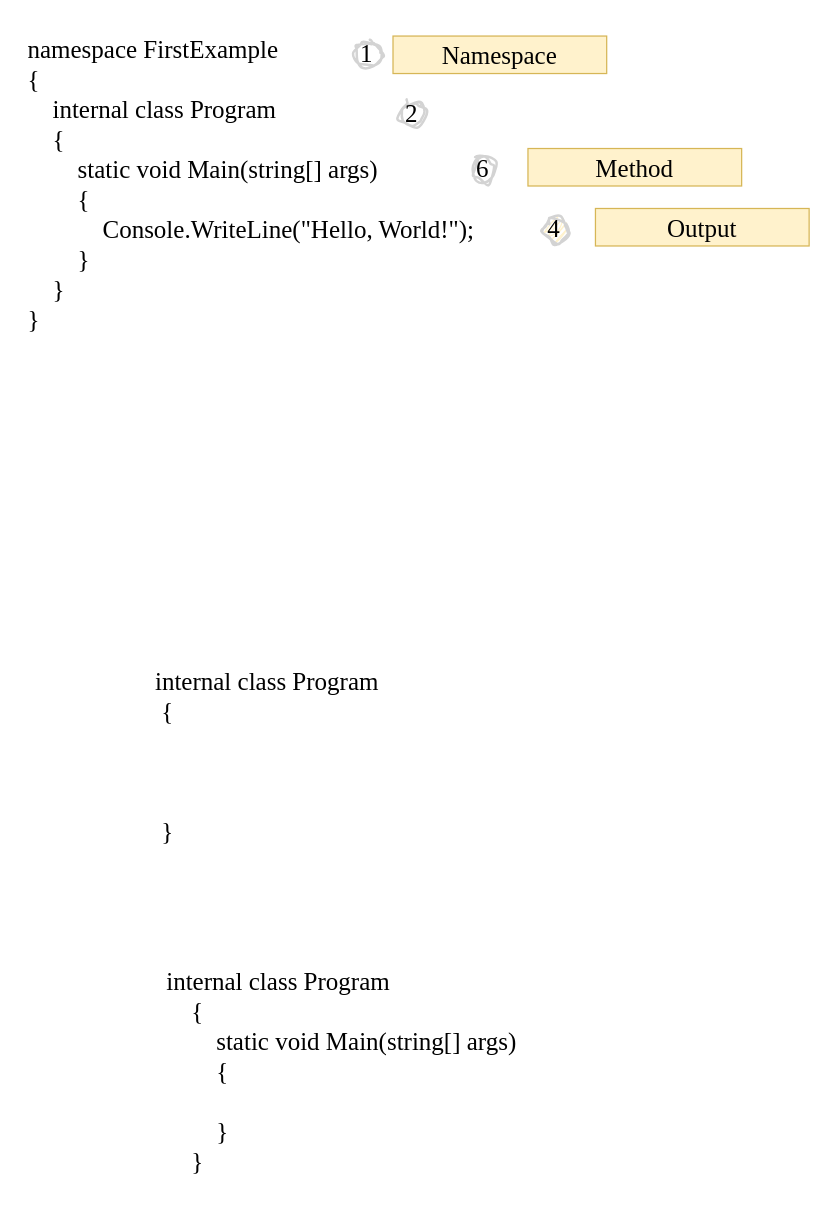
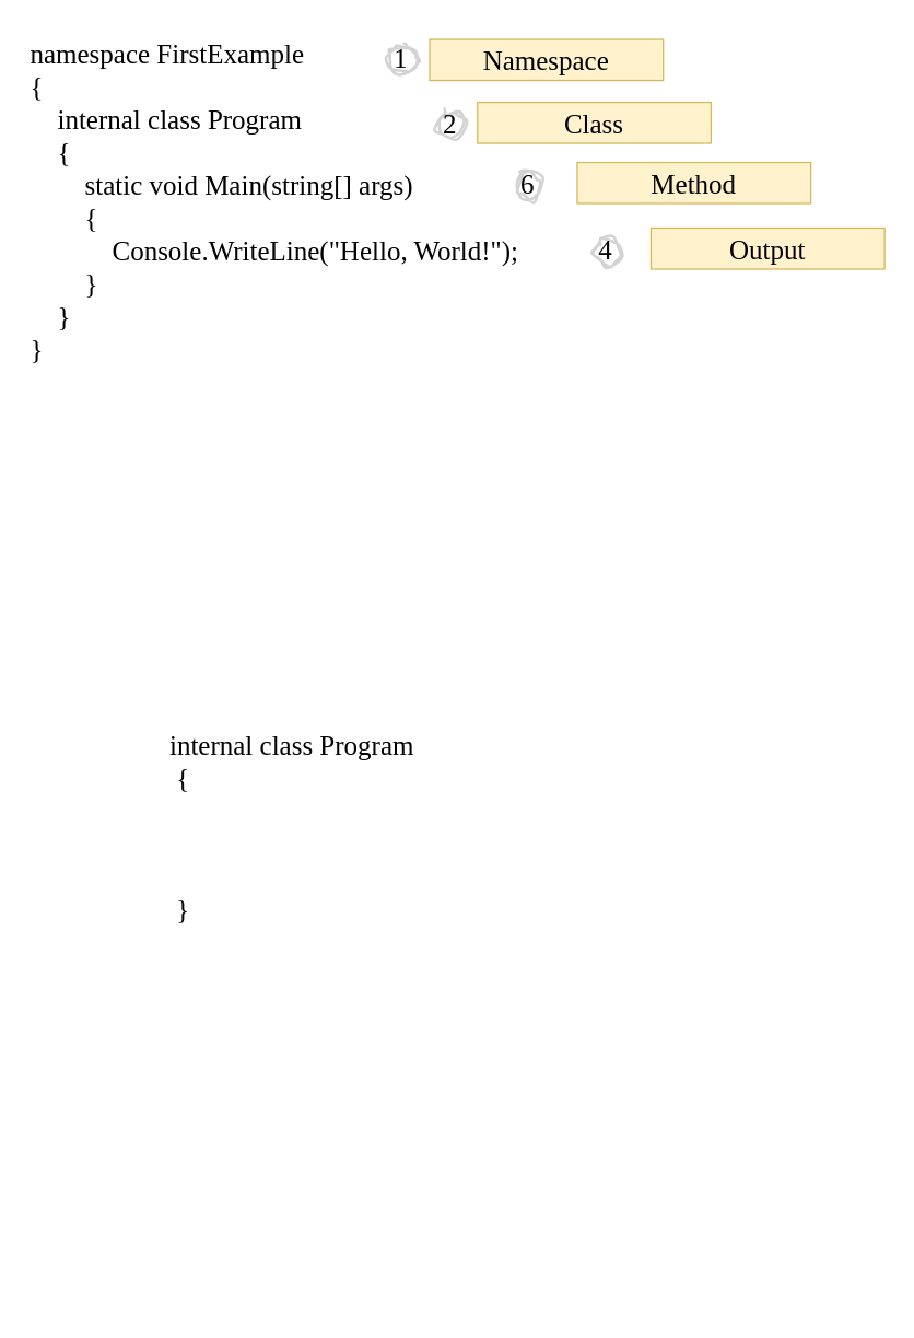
+ <mxCell id="8" value="Class" style="text;html=1;strokeColor=#d6b656;fillColor=#fff2cc;align=center;verticalAlign=middle;whiteSpace=wrap;rounded=0;fontSize=20;fontFamily=Architects Daughter;" vertex="1" parent="1"><mxGeometry x="349" y="74" width="171" height="30" as="geometry" /></mxCell>
- <mxCell id="6" value="4" style="ellipse;whiteSpace=wrap;html=1;aspect=fixed;strokeWidth=2;fontFamily=Tahoma;spacingBottom=4;spacingRight=2;strokeColor=#d3d3d3;sketch=1;hachureGap=4;jiggle=2;curveFitting=1;fontSource=https%3A%2F%2Ffonts.googleapis.com%2Fcss%3Ffamily%3DArchitects%2BDaughter;fontSize=20;fillColor=#fff2cc;" vertex="1" parent="1"><mxGeometry x="434" y="173" width="20" height="20" as="geometry" /></mxCell>
+ <mxCell id="6" value="4" style="ellipse;whiteSpace=wrap;html=1;aspect=fixed;strokeWidth=2;fontFamily=Tahoma;spacingBottom=4;spacingRight=2;strokeColor=#d3d3d3;sketch=1;hachureGap=4;jiggle=2;curveFitting=1;fontSource=https%3A%2F%2Ffonts.googleapis.com%2Fcss%3Ffamily%3DArchitects%2BDaughter;fontSize=20;" vertex="1" parent="1"><mxGeometry x="434" y="173" width="20" height="20" as="geometry" /></mxCell>
- <mxCell id="12" value="internal class Program&#10;    {&#10;        static void Main(string[] args)&#10;        {&#10;            &#10;        }&#10;    }" style="text;whiteSpace=wrap;fontSize=20;fontFamily=Architects Daughter;" vertex="1" parent="1"><mxGeometry x="131" y="766" width="369" height="190" as="geometry" /></mxCell>
